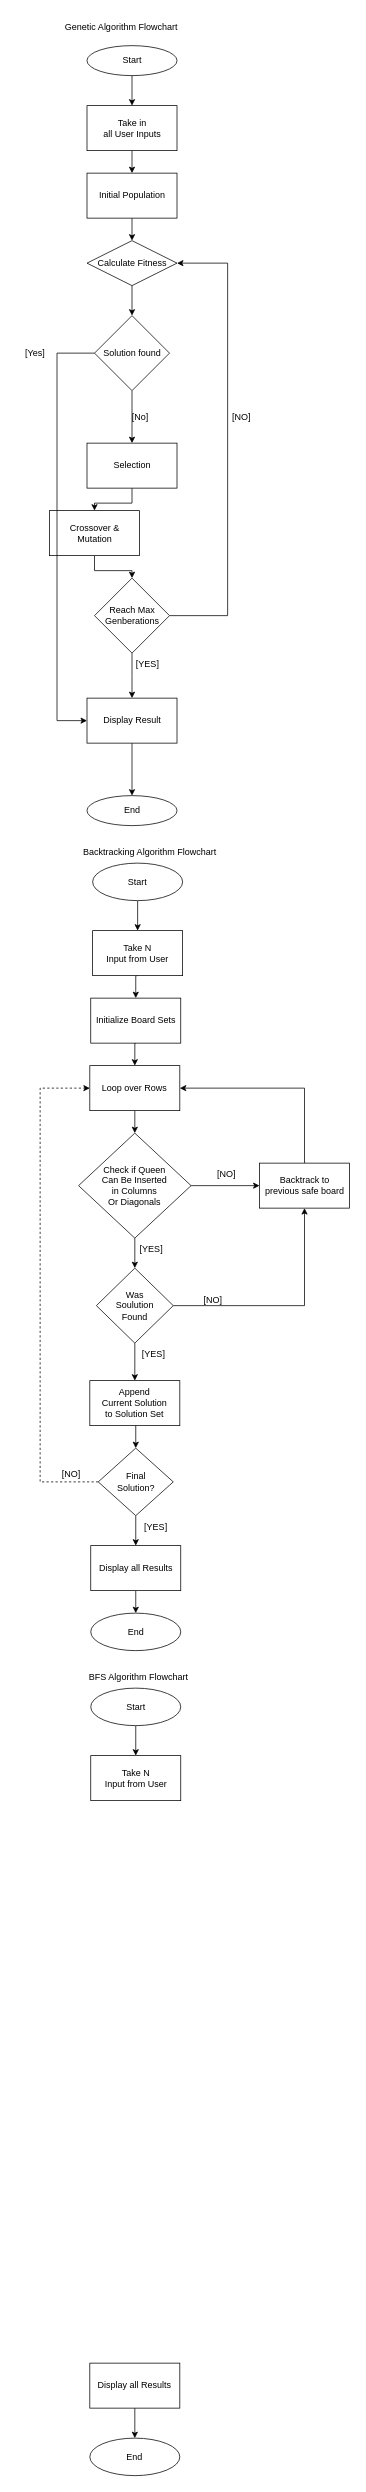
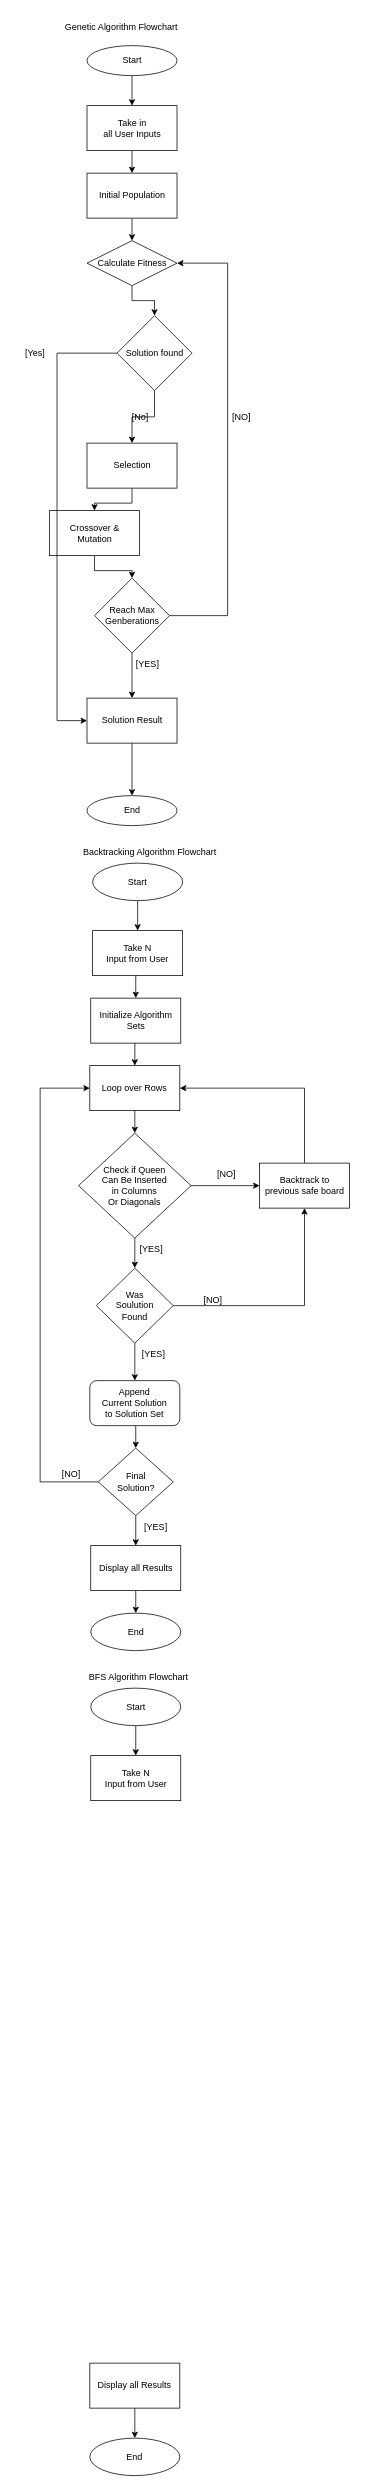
- <mxCell id="33" value="Solution found" style="rhombus;whiteSpace=wrap;html=1;" vertex="1" parent="1"><mxGeometry x="125.5" y="420" width="100" height="100" as="geometry" /></mxCell>
+ <mxCell id="33" value="Solution found" style="rhombus;whiteSpace=wrap;html=1;" vertex="1" parent="1"><mxGeometry x="155.5" y="420" width="100" height="100" as="geometry" /></mxCell>
- <mxCell id="19" value="Display Result" style="rounded=0;whiteSpace=wrap;html=1;" vertex="1" parent="1"><mxGeometry x="115.5" y="930" width="120" height="60" as="geometry" /></mxCell>
+ <mxCell id="19" value="Solution Result" style="rounded=0;whiteSpace=wrap;html=1;" vertex="1" parent="1"><mxGeometry x="115.5" y="930" width="120" height="60" as="geometry" /></mxCell>
- <mxCell id="44" value="Initialize Board Sets" style="whiteSpace=wrap;html=1;" vertex="1" parent="1"><mxGeometry x="120.5" y="1330" width="120" height="60" as="geometry" /></mxCell>
+ <mxCell id="44" value="Initialize Algorithm Sets" style="whiteSpace=wrap;html=1;" vertex="1" parent="1"><mxGeometry x="120.5" y="1330" width="120" height="60" as="geometry" /></mxCell>
- <mxCell id="49" style="edgeStyle=orthogonalEdgeStyle;rounded=0;orthogonalLoop=1;jettySize=auto;html=1;exitX=0;exitY=0.5;exitDx=0;exitDy=0;entryX=0;entryY=0.5;entryDx=0;entryDy=0;dashed=1;" edge="1" parent="1" source="50" target="58"><mxGeometry relative="1" as="geometry"><Array as="points"><mxPoint x="53" y="1975" /><mxPoint x="53" y="1450" /></Array></mxGeometry></mxCell>
+ <mxCell id="49" style="edgeStyle=orthogonalEdgeStyle;rounded=0;orthogonalLoop=1;jettySize=auto;html=1;exitX=0;exitY=0.5;exitDx=0;exitDy=0;entryX=0;entryY=0.5;entryDx=0;entryDy=0;" edge="1" parent="1" source="50" target="58"><mxGeometry relative="1" as="geometry"><Array as="points"><mxPoint x="53" y="1975" /><mxPoint x="53" y="1450" /></Array></mxGeometry></mxCell>
- <mxCell id="52" value="Append&lt;div&gt;Current Solution&lt;div&gt;to &lt;span style=&quot;background-color: initial;&quot;&gt;Solution Set&lt;/span&gt;&lt;/div&gt;&lt;/div&gt;" style="rounded=0;whiteSpace=wrap;html=1;" vertex="1" parent="1"><mxGeometry x="119.25" y="1840" width="120" height="60" as="geometry" /></mxCell>
+ <mxCell id="52" value="Append&lt;div&gt;Current Solution&lt;div&gt;to &lt;span style=&quot;background-color: initial;&quot;&gt;Solution Set&lt;/span&gt;&lt;/div&gt;&lt;/div&gt;" style="whiteSpace=wrap;html=1;rounded=1;" vertex="1" parent="1"><mxGeometry x="119.25" y="1840" width="120" height="60" as="geometry" /></mxCell>
